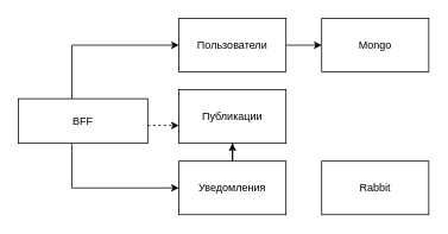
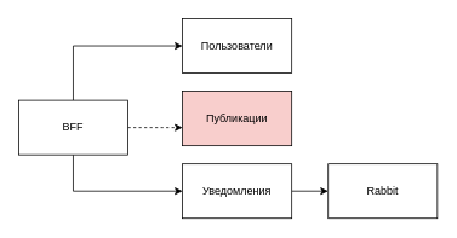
- <mxCell id="2" value="" style="edgeStyle=orthogonalEdgeStyle;rounded=0;orthogonalLoop=1;jettySize=auto;html=1;" edge="1" parent="1" source="3" target="7"><mxGeometry relative="1" as="geometry" /></mxCell>
- <mxCell id="7" value="Mongo" style="rounded=0;whiteSpace=wrap;html=1;" vertex="1" parent="1"><mxGeometry x="360" y="20" width="120" height="60" as="geometry" /></mxCell>
- <mxCell id="4" value="Публикации" style="rounded=0;whiteSpace=wrap;html=1;" vertex="1" parent="1"><mxGeometry x="200" y="100" width="120" height="60" as="geometry" /></mxCell>
+ <mxCell id="4" value="Публикации" style="rounded=0;whiteSpace=wrap;html=1;fillColor=#f8cecc;" vertex="1" parent="1"><mxGeometry x="200" y="100" width="120" height="60" as="geometry" /></mxCell>
- <mxCell id="12" value="BFF" style="rounded=0;whiteSpace=wrap;html=1;" vertex="1" parent="1"><mxGeometry x="20" y="110" width="145" height="50" as="geometry" /></mxCell>
+ <mxCell id="12" value="BFF" style="rounded=0;whiteSpace=wrap;html=1;" vertex="1" parent="1"><mxGeometry x="20" y="110" width="120" height="60" as="geometry" /></mxCell>
- <mxCell id="5" value="" style="edgeStyle=orthogonalEdgeStyle;rounded=0;orthogonalLoop=1;jettySize=auto;html=1;" edge="1" parent="1" source="6" target="4"><mxGeometry relative="1" as="geometry" /></mxCell>
+ <mxCell id="5" value="" style="edgeStyle=orthogonalEdgeStyle;rounded=0;orthogonalLoop=1;jettySize=auto;html=1;" edge="1" parent="1" source="6" target="8"><mxGeometry relative="1" as="geometry" /></mxCell>
